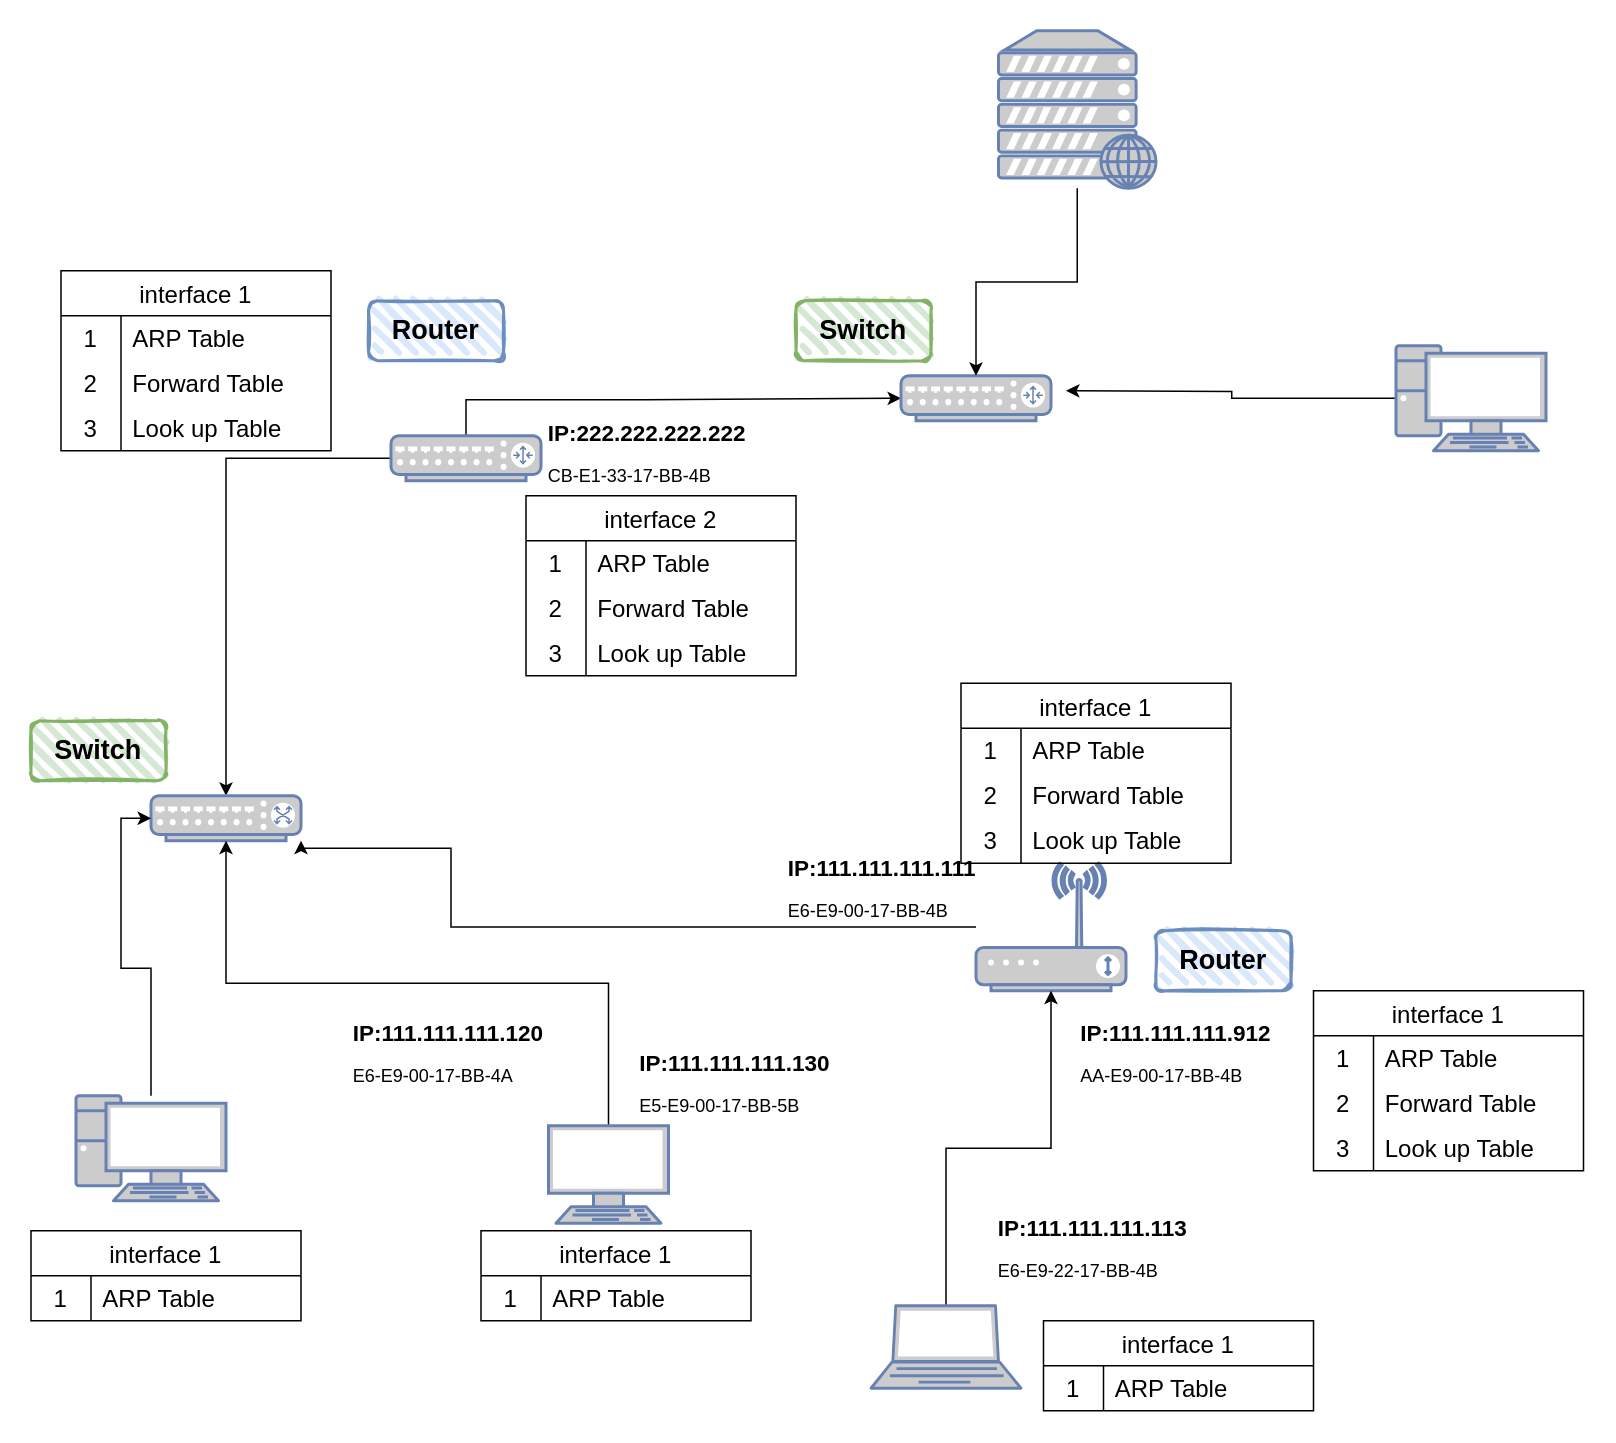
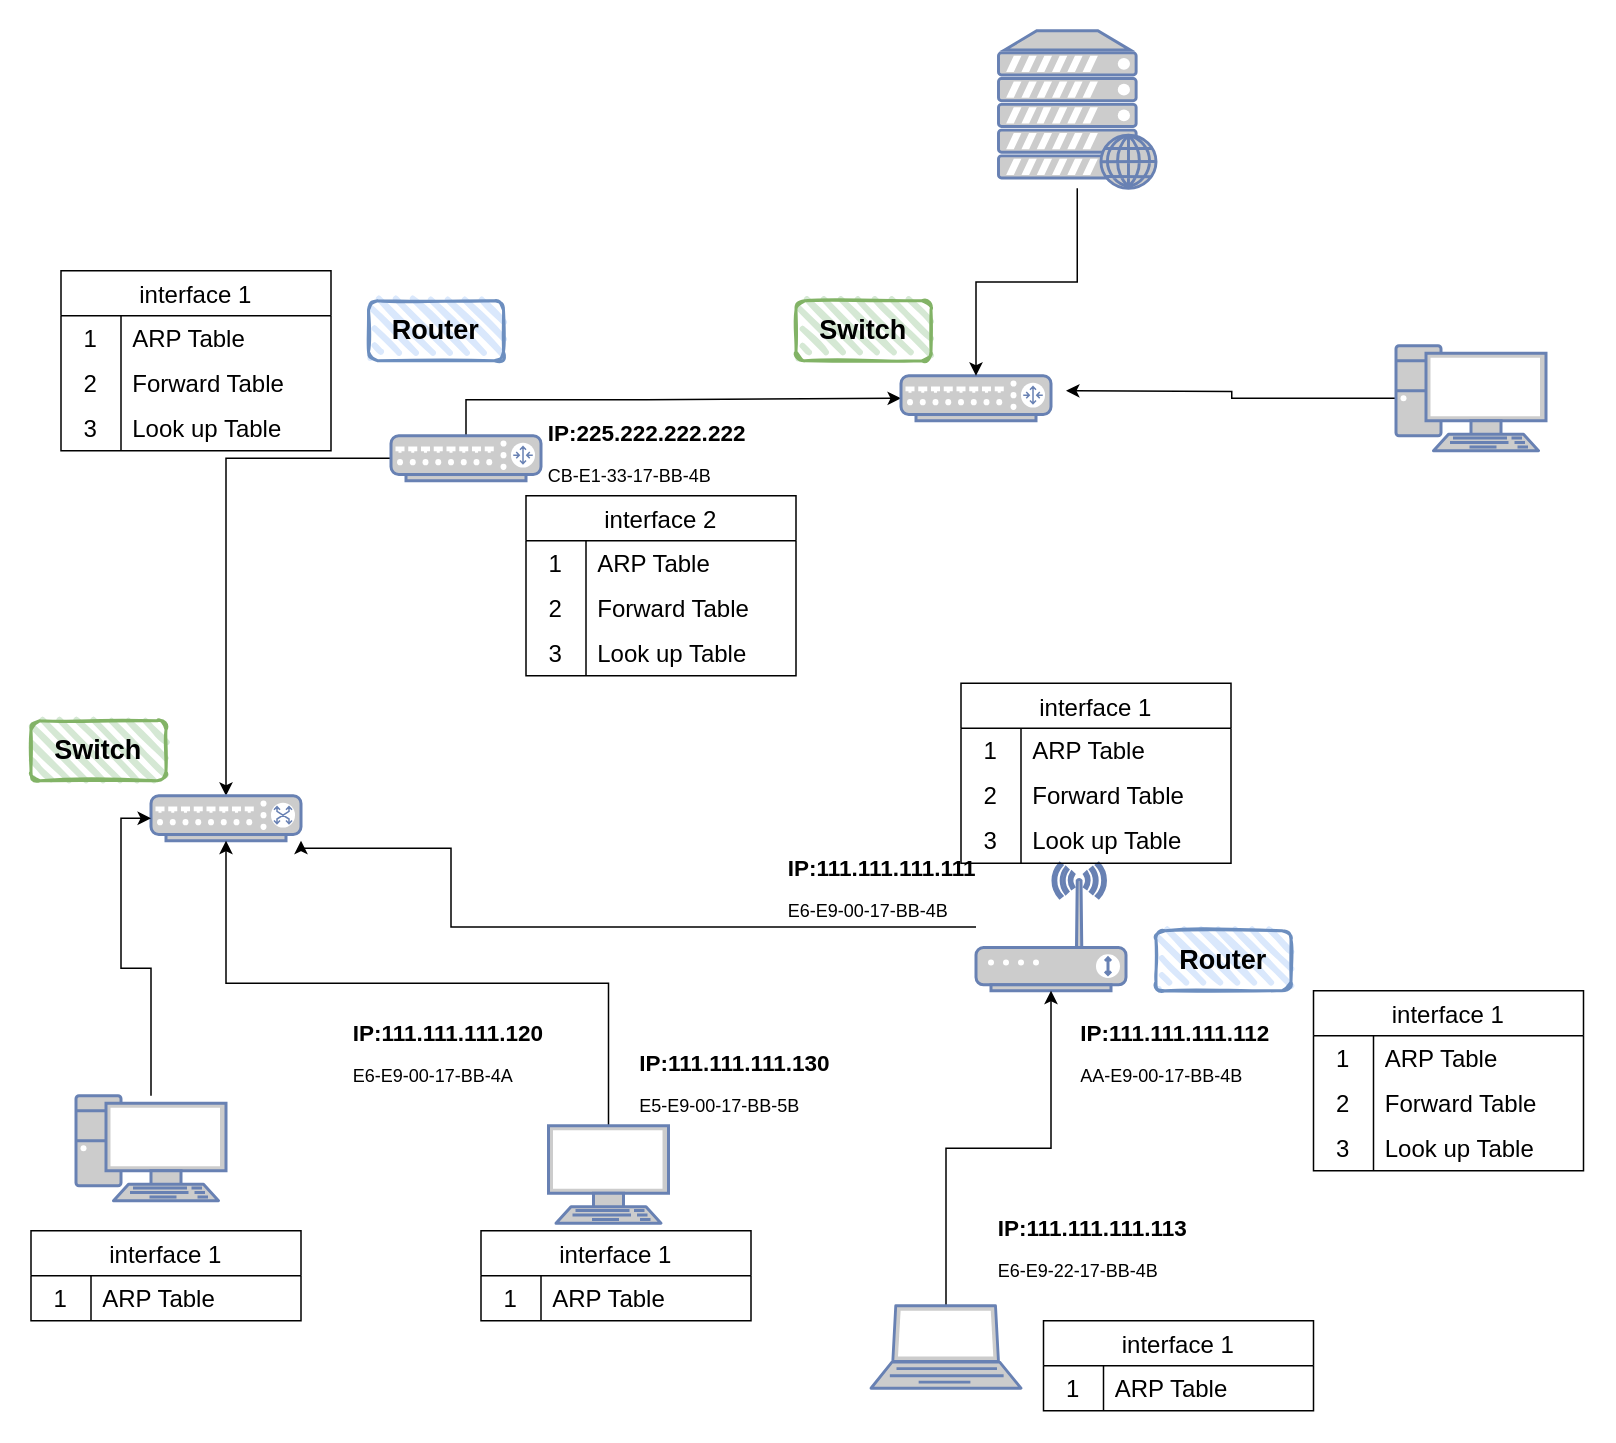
- <mxCell id="42" value="&lt;h1 style=&quot;font-size: 15px;&quot;&gt;IP:222.222.222.222&amp;nbsp;&amp;nbsp;&lt;/h1&gt;&lt;div title=&quot;Page 494&quot; class=&quot;page&quot;&gt;&lt;div class=&quot;section&quot;&gt;&lt;div class=&quot;layoutArea&quot;&gt;&lt;div class=&quot;column&quot;&gt;&lt;p&gt;CB-E1-33-17-BB-4B&amp;nbsp;&lt;/p&gt;&lt;br&gt;&lt;span style=&quot;white-space: pre;&quot;&gt;&amp;nbsp;&amp;nbsp;&amp;nbsp;&amp;nbsp;&lt;/span&gt;&lt;span style=&quot;white-space: pre;&quot;&gt;&amp;nbsp;&amp;nbsp;&amp;nbsp;&amp;nbsp;&lt;/span&gt;&lt;span style=&quot;white-space: pre;&quot;&gt;&amp;nbsp;&amp;nbsp;&amp;nbsp;&amp;nbsp;&lt;/span&gt;&lt;span style=&quot;white-space: pre;&quot;&gt;&amp;nbsp;&amp;nbsp;&amp;nbsp;&amp;nbsp;&lt;/span&gt;&lt;span style=&quot;white-space: pre;&quot;&gt;&amp;nbsp;&amp;nbsp;&amp;nbsp;&amp;nbsp;&lt;/span&gt;&lt;/div&gt;&lt;br&gt;&lt;span style=&quot;white-space: pre;&quot;&gt;&amp;nbsp;&amp;nbsp;&amp;nbsp;&amp;nbsp;&lt;/span&gt;&lt;span style=&quot;white-space: pre;&quot;&gt;&amp;nbsp;&amp;nbsp;&amp;nbsp;&amp;nbsp;&lt;/span&gt;&lt;span style=&quot;white-space: pre;&quot;&gt;&amp;nbsp;&amp;nbsp;&amp;nbsp;&amp;nbsp;&lt;/span&gt;&lt;span style=&quot;white-space: pre;&quot;&gt;&amp;nbsp;&amp;nbsp;&amp;nbsp;&amp;nbsp;&lt;/span&gt;&lt;/div&gt;&lt;br&gt;&lt;span style=&quot;white-space: pre;&quot;&gt;&amp;nbsp;&amp;nbsp;&amp;nbsp;&amp;nbsp;&lt;/span&gt;&lt;span style=&quot;white-space: pre;&quot;&gt;&amp;nbsp;&amp;nbsp;&amp;nbsp;&amp;nbsp;&lt;/span&gt;&lt;span style=&quot;white-space: pre;&quot;&gt;&amp;nbsp;&amp;nbsp;&amp;nbsp;&amp;nbsp;&lt;/span&gt;&lt;/div&gt;&lt;br&gt;&lt;span style=&quot;white-space: pre;&quot;&gt;&amp;nbsp;&amp;nbsp;&amp;nbsp;&amp;nbsp;&lt;/span&gt;&lt;span style=&quot;white-space: pre;&quot;&gt;&amp;nbsp;&amp;nbsp;&amp;nbsp;&amp;nbsp;&lt;/span&gt;&lt;/div&gt;" style="text;html=1;strokeColor=none;fillColor=none;spacing=5;spacingTop=-20;whiteSpace=wrap;overflow=hidden;rounded=0;" parent="1" vertex="1"><mxGeometry x="360" y="280" width="140" height="50" as="geometry" /></mxCell>
+ <mxCell id="42" value="&lt;h1 style=&quot;font-size: 15px;&quot;&gt;IP:225.222.222.222&amp;nbsp;&amp;nbsp;&lt;/h1&gt;&lt;div title=&quot;Page 494&quot; class=&quot;page&quot;&gt;&lt;div class=&quot;section&quot;&gt;&lt;div class=&quot;layoutArea&quot;&gt;&lt;div class=&quot;column&quot;&gt;&lt;p&gt;CB-E1-33-17-BB-4B&amp;nbsp;&lt;/p&gt;&lt;br&gt;&lt;span style=&quot;white-space: pre;&quot;&gt;&amp;nbsp;&amp;nbsp;&amp;nbsp;&amp;nbsp;&lt;/span&gt;&lt;span style=&quot;white-space: pre;&quot;&gt;&amp;nbsp;&amp;nbsp;&amp;nbsp;&amp;nbsp;&lt;/span&gt;&lt;span style=&quot;white-space: pre;&quot;&gt;&amp;nbsp;&amp;nbsp;&amp;nbsp;&amp;nbsp;&lt;/span&gt;&lt;span style=&quot;white-space: pre;&quot;&gt;&amp;nbsp;&amp;nbsp;&amp;nbsp;&amp;nbsp;&lt;/span&gt;&lt;span style=&quot;white-space: pre;&quot;&gt;&amp;nbsp;&amp;nbsp;&amp;nbsp;&amp;nbsp;&lt;/span&gt;&lt;/div&gt;&lt;br&gt;&lt;span style=&quot;white-space: pre;&quot;&gt;&amp;nbsp;&amp;nbsp;&amp;nbsp;&amp;nbsp;&lt;/span&gt;&lt;span style=&quot;white-space: pre;&quot;&gt;&amp;nbsp;&amp;nbsp;&amp;nbsp;&amp;nbsp;&lt;/span&gt;&lt;span style=&quot;white-space: pre;&quot;&gt;&amp;nbsp;&amp;nbsp;&amp;nbsp;&amp;nbsp;&lt;/span&gt;&lt;span style=&quot;white-space: pre;&quot;&gt;&amp;nbsp;&amp;nbsp;&amp;nbsp;&amp;nbsp;&lt;/span&gt;&lt;/div&gt;&lt;br&gt;&lt;span style=&quot;white-space: pre;&quot;&gt;&amp;nbsp;&amp;nbsp;&amp;nbsp;&amp;nbsp;&lt;/span&gt;&lt;span style=&quot;white-space: pre;&quot;&gt;&amp;nbsp;&amp;nbsp;&amp;nbsp;&amp;nbsp;&lt;/span&gt;&lt;span style=&quot;white-space: pre;&quot;&gt;&amp;nbsp;&amp;nbsp;&amp;nbsp;&amp;nbsp;&lt;/span&gt;&lt;/div&gt;&lt;br&gt;&lt;span style=&quot;white-space: pre;&quot;&gt;&amp;nbsp;&amp;nbsp;&amp;nbsp;&amp;nbsp;&lt;/span&gt;&lt;span style=&quot;white-space: pre;&quot;&gt;&amp;nbsp;&amp;nbsp;&amp;nbsp;&amp;nbsp;&lt;/span&gt;&lt;/div&gt;" style="text;html=1;strokeColor=none;fillColor=none;spacing=5;spacingTop=-20;whiteSpace=wrap;overflow=hidden;rounded=0;" parent="1" vertex="1"><mxGeometry x="360" y="280" width="140" height="50" as="geometry" /></mxCell>
- <mxCell id="51" value="&lt;h1 style=&quot;font-size: 15px;&quot;&gt;IP:111.111.111.912&amp;nbsp;&amp;nbsp;&lt;/h1&gt;&lt;div title=&quot;Page 494&quot; class=&quot;page&quot;&gt;&lt;div class=&quot;section&quot;&gt;&lt;div class=&quot;layoutArea&quot;&gt;&lt;div class=&quot;column&quot;&gt;&lt;p&gt;AA-E9-00-17-BB-4B&amp;nbsp;&lt;/p&gt;&lt;p&gt;&lt;span style=&quot;background-color: initial; white-space: pre;&quot;&gt;&amp;nbsp;&amp;nbsp;&amp;nbsp;&amp;nbsp;&lt;/span&gt;&lt;span style=&quot;background-color: initial; white-space: pre;&quot;&gt;&amp;nbsp;&amp;nbsp;&amp;nbsp;&amp;nbsp;&lt;/span&gt;&lt;span style=&quot;background-color: initial; white-space: pre;&quot;&gt;&amp;nbsp;&amp;nbsp;&amp;nbsp;&lt;/span&gt;&lt;/p&gt;&lt;/div&gt;&lt;/div&gt;&lt;/div&gt;&lt;br&gt;&lt;span style=&quot;white-space: pre;&quot;&gt;&amp;nbsp;&amp;nbsp;&amp;nbsp;&amp;nbsp;&lt;/span&gt;&lt;span style=&quot;white-space: pre;&quot;&gt;&amp;nbsp;&amp;nbsp;&amp;nbsp;&amp;nbsp;&lt;/span&gt;&lt;/div&gt;" style="text;html=1;strokeColor=none;fillColor=none;spacing=5;spacingTop=-20;whiteSpace=wrap;overflow=hidden;rounded=0;" parent="1" vertex="1"><mxGeometry x="715" y="680" width="140" height="50" as="geometry" /></mxCell>
+ <mxCell id="51" value="&lt;h1 style=&quot;font-size: 15px;&quot;&gt;IP:111.111.111.112&amp;nbsp;&amp;nbsp;&lt;/h1&gt;&lt;div title=&quot;Page 494&quot; class=&quot;page&quot;&gt;&lt;div class=&quot;section&quot;&gt;&lt;div class=&quot;layoutArea&quot;&gt;&lt;div class=&quot;column&quot;&gt;&lt;p&gt;AA-E9-00-17-BB-4B&amp;nbsp;&lt;/p&gt;&lt;p&gt;&lt;span style=&quot;background-color: initial; white-space: pre;&quot;&gt;&amp;nbsp;&amp;nbsp;&amp;nbsp;&amp;nbsp;&lt;/span&gt;&lt;span style=&quot;background-color: initial; white-space: pre;&quot;&gt;&amp;nbsp;&amp;nbsp;&amp;nbsp;&amp;nbsp;&lt;/span&gt;&lt;span style=&quot;background-color: initial; white-space: pre;&quot;&gt;&amp;nbsp;&amp;nbsp;&amp;nbsp;&lt;/span&gt;&lt;/p&gt;&lt;/div&gt;&lt;/div&gt;&lt;/div&gt;&lt;br&gt;&lt;span style=&quot;white-space: pre;&quot;&gt;&amp;nbsp;&amp;nbsp;&amp;nbsp;&amp;nbsp;&lt;/span&gt;&lt;span style=&quot;white-space: pre;&quot;&gt;&amp;nbsp;&amp;nbsp;&amp;nbsp;&amp;nbsp;&lt;/span&gt;&lt;/div&gt;" style="text;html=1;strokeColor=none;fillColor=none;spacing=5;spacingTop=-20;whiteSpace=wrap;overflow=hidden;rounded=0;" parent="1" vertex="1"><mxGeometry x="715" y="680" width="140" height="50" as="geometry" /></mxCell>
